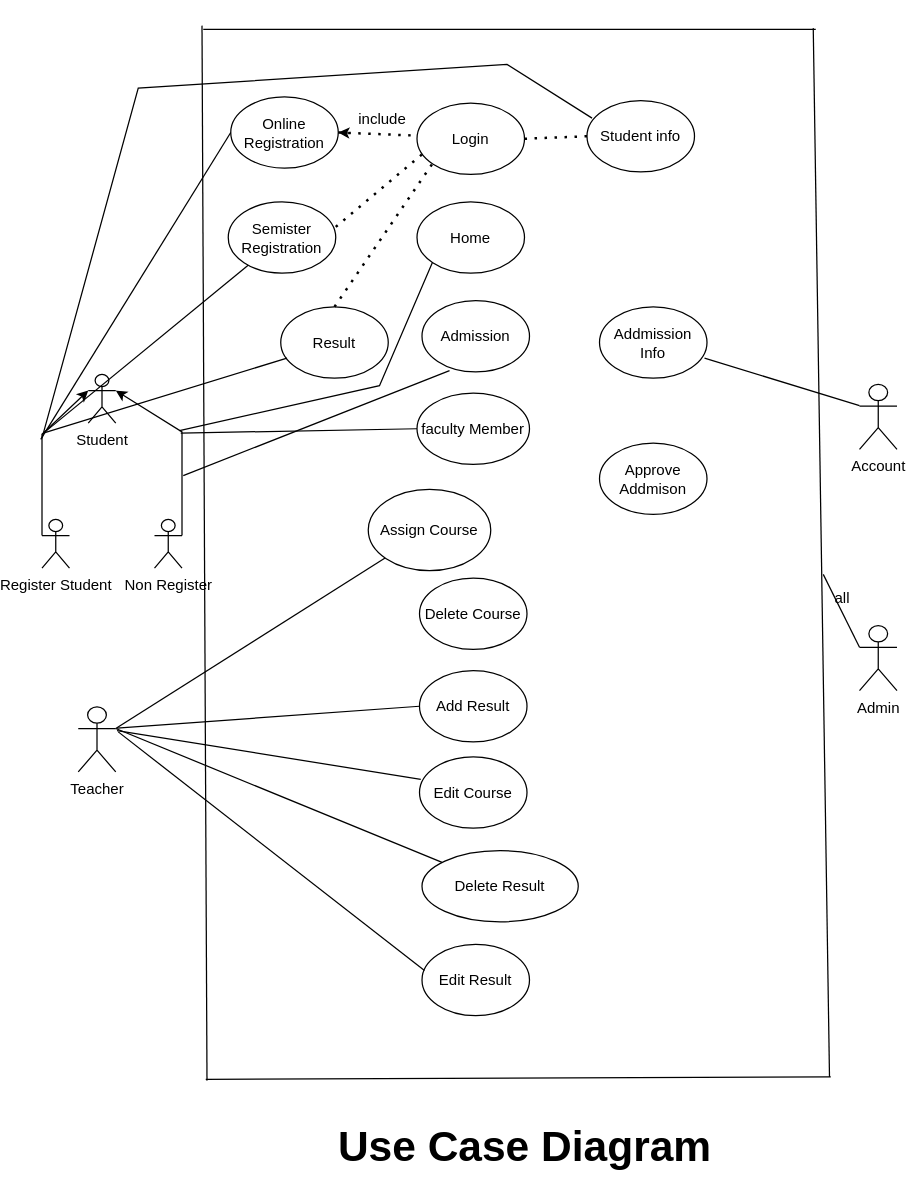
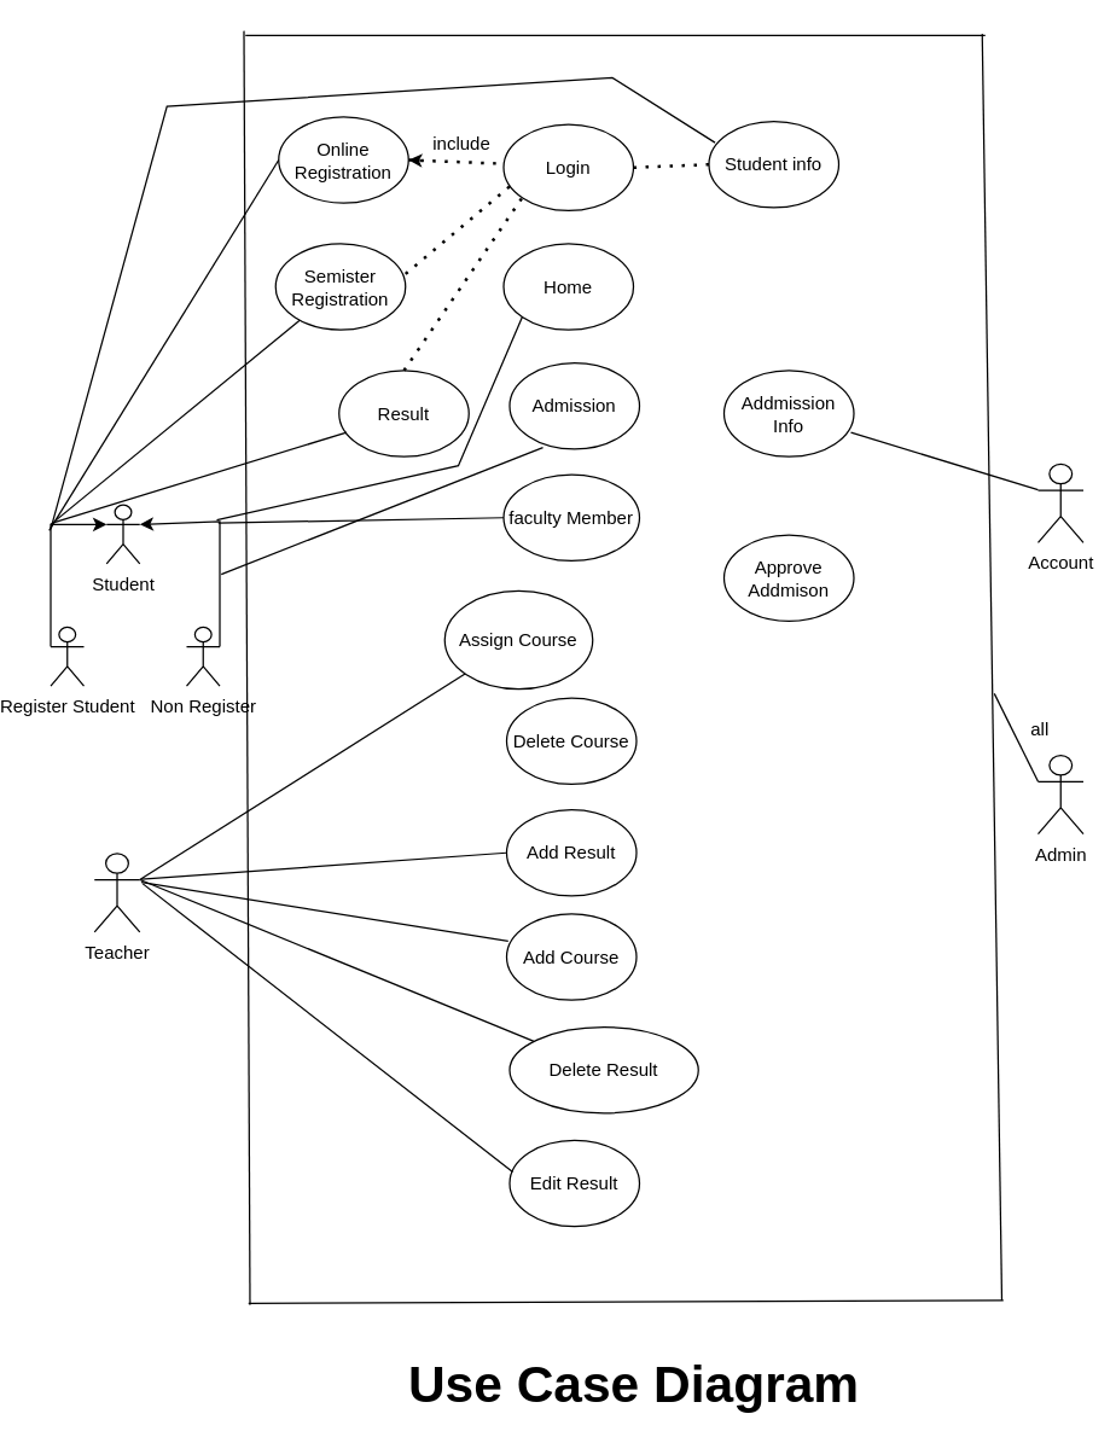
- <mxCell id="2" value="Student" style="shape=umlActor;verticalLabelPosition=bottom;verticalAlign=top;html=1;outlineConnect=0;" parent="1" vertex="1"><mxGeometry x="58" y="299" width="22" height="39" as="geometry" /></mxCell>
+ <mxCell id="2" value="Student" style="shape=umlActor;verticalLabelPosition=bottom;verticalAlign=top;html=1;outlineConnect=0;" parent="1" vertex="1"><mxGeometry x="58" y="334" width="22" height="39" as="geometry" /></mxCell>
- <mxCell id="48" value="all" style="text;html=1;align=center;verticalAlign=middle;resizable=0;points=[];autosize=1;strokeColor=none;fillColor=none;" parent="1" vertex="1"><mxGeometry x="650" y="469" width="22" height="18" as="geometry" /></mxCell>
+ <mxCell id="48" value="all" style="text;html=1;align=center;verticalAlign=middle;resizable=0;points=[];autosize=1;strokeColor=none;fillColor=none;" parent="1" vertex="1"><mxGeometry x="665" y="474" width="22" height="18" as="geometry" /></mxCell>
- <mxCell id="16" value="Edit Course" style="ellipse;whiteSpace=wrap;html=1;" parent="1" vertex="1"><mxGeometry x="323" y="605" width="86" height="57" as="geometry" /></mxCell>
+ <mxCell id="16" value="Add Course" style="ellipse;whiteSpace=wrap;html=1;" parent="1" vertex="1"><mxGeometry x="323" y="605" width="86" height="57" as="geometry" /></mxCell>
